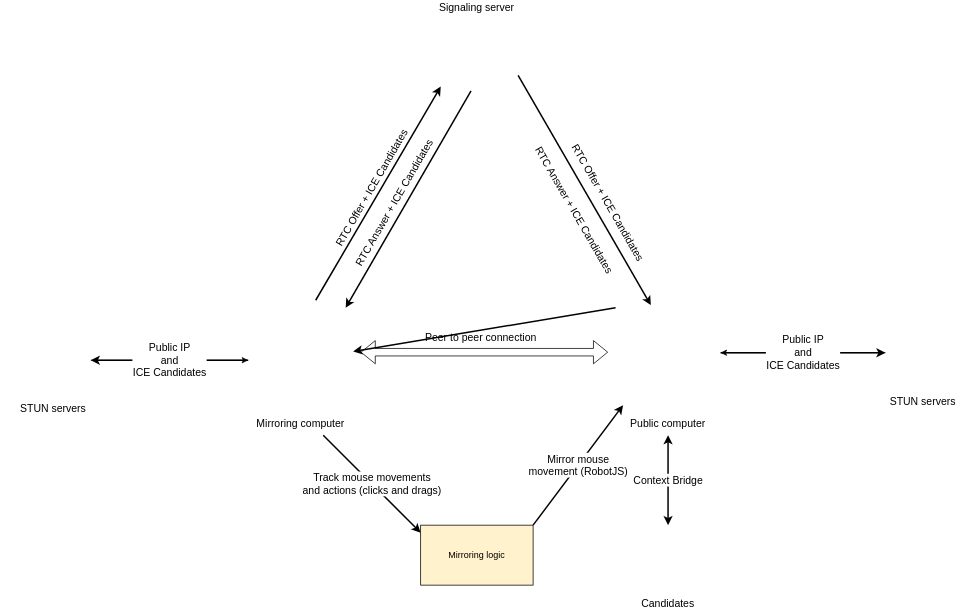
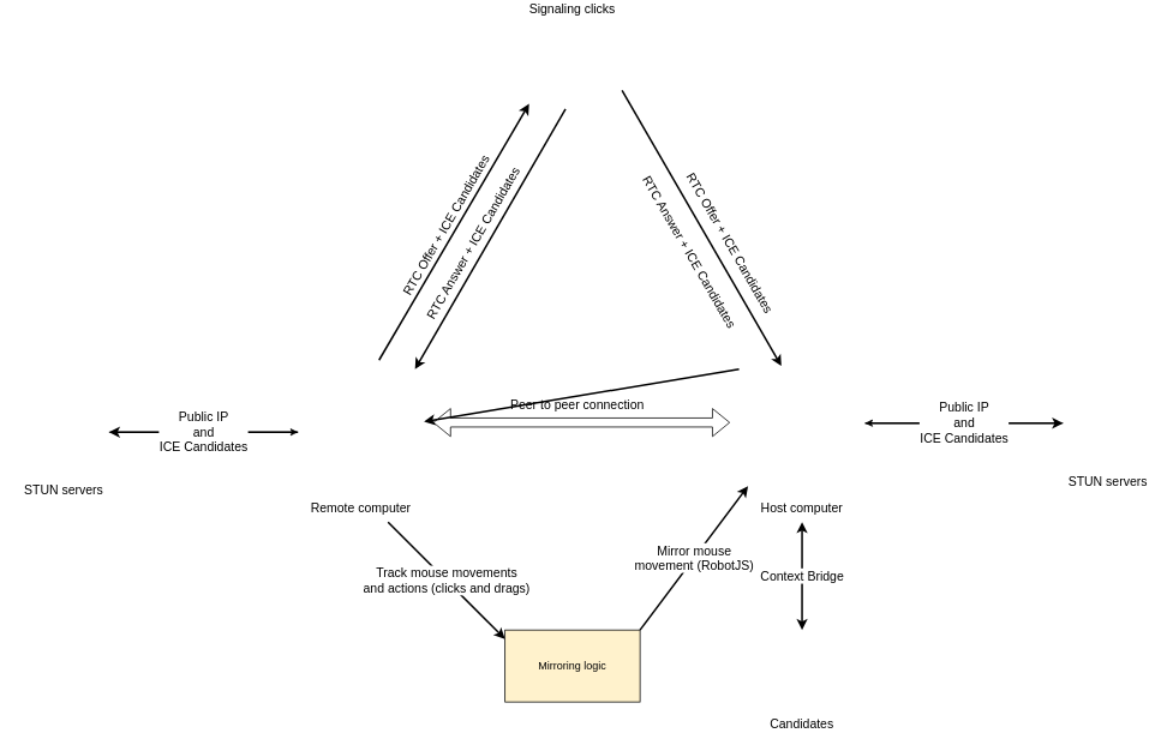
- <mxCell id="16" value="Signaling server" style="shape=image;verticalLabelPosition=top;labelBackgroundColor=default;verticalAlign=bottom;aspect=fixed;imageAspect=0;image=https://www.svgrepo.com/show/527432/server-minimalistic.svg;fontSize=14;fontStyle=0;labelPosition=center;align=center;" vertex="1" parent="1"><mxGeometry x="585" y="20" width="100" height="100" as="geometry" /></mxCell>
+ <mxCell id="16" value="Signaling clicks" style="shape=image;verticalLabelPosition=top;labelBackgroundColor=default;verticalAlign=bottom;aspect=fixed;imageAspect=0;image=https://www.svgrepo.com/show/527432/server-minimalistic.svg;fontSize=14;fontStyle=0;labelPosition=center;align=center;" vertex="1" parent="1"><mxGeometry x="585" y="20" width="100" height="100" as="geometry" /></mxCell>
- <mxCell id="7" value="Mirroring computer" style="shape=image;verticalLabelPosition=bottom;labelBackgroundColor=default;verticalAlign=top;aspect=fixed;imageAspect=0;image=https://www.svgrepo.com/show/522096/desktop.svg;fontSize=14;fontStyle=0;" parent="5" vertex="1"><mxGeometry width="140" height="140" as="geometry" /></mxCell>
+ <mxCell id="7" value="Remote computer" style="shape=image;verticalLabelPosition=bottom;labelBackgroundColor=default;verticalAlign=top;aspect=fixed;imageAspect=0;image=https://www.svgrepo.com/show/522096/desktop.svg;fontSize=14;fontStyle=0;" parent="5" vertex="1"><mxGeometry width="140" height="140" as="geometry" /></mxCell>
- <mxCell id="4" value="Public computer" style="shape=image;verticalLabelPosition=bottom;labelBackgroundColor=default;verticalAlign=top;aspect=fixed;imageAspect=0;image=https://www.svgrepo.com/show/522096/desktop.svg;fontSize=14;fontStyle=0;" parent="2" vertex="1"><mxGeometry width="140" height="140" as="geometry" /></mxCell>
+ <mxCell id="4" value="Host computer" style="shape=image;verticalLabelPosition=bottom;labelBackgroundColor=default;verticalAlign=top;aspect=fixed;imageAspect=0;image=https://www.svgrepo.com/show/522096/desktop.svg;fontSize=14;fontStyle=0;" parent="2" vertex="1"><mxGeometry width="140" height="140" as="geometry" /></mxCell>
